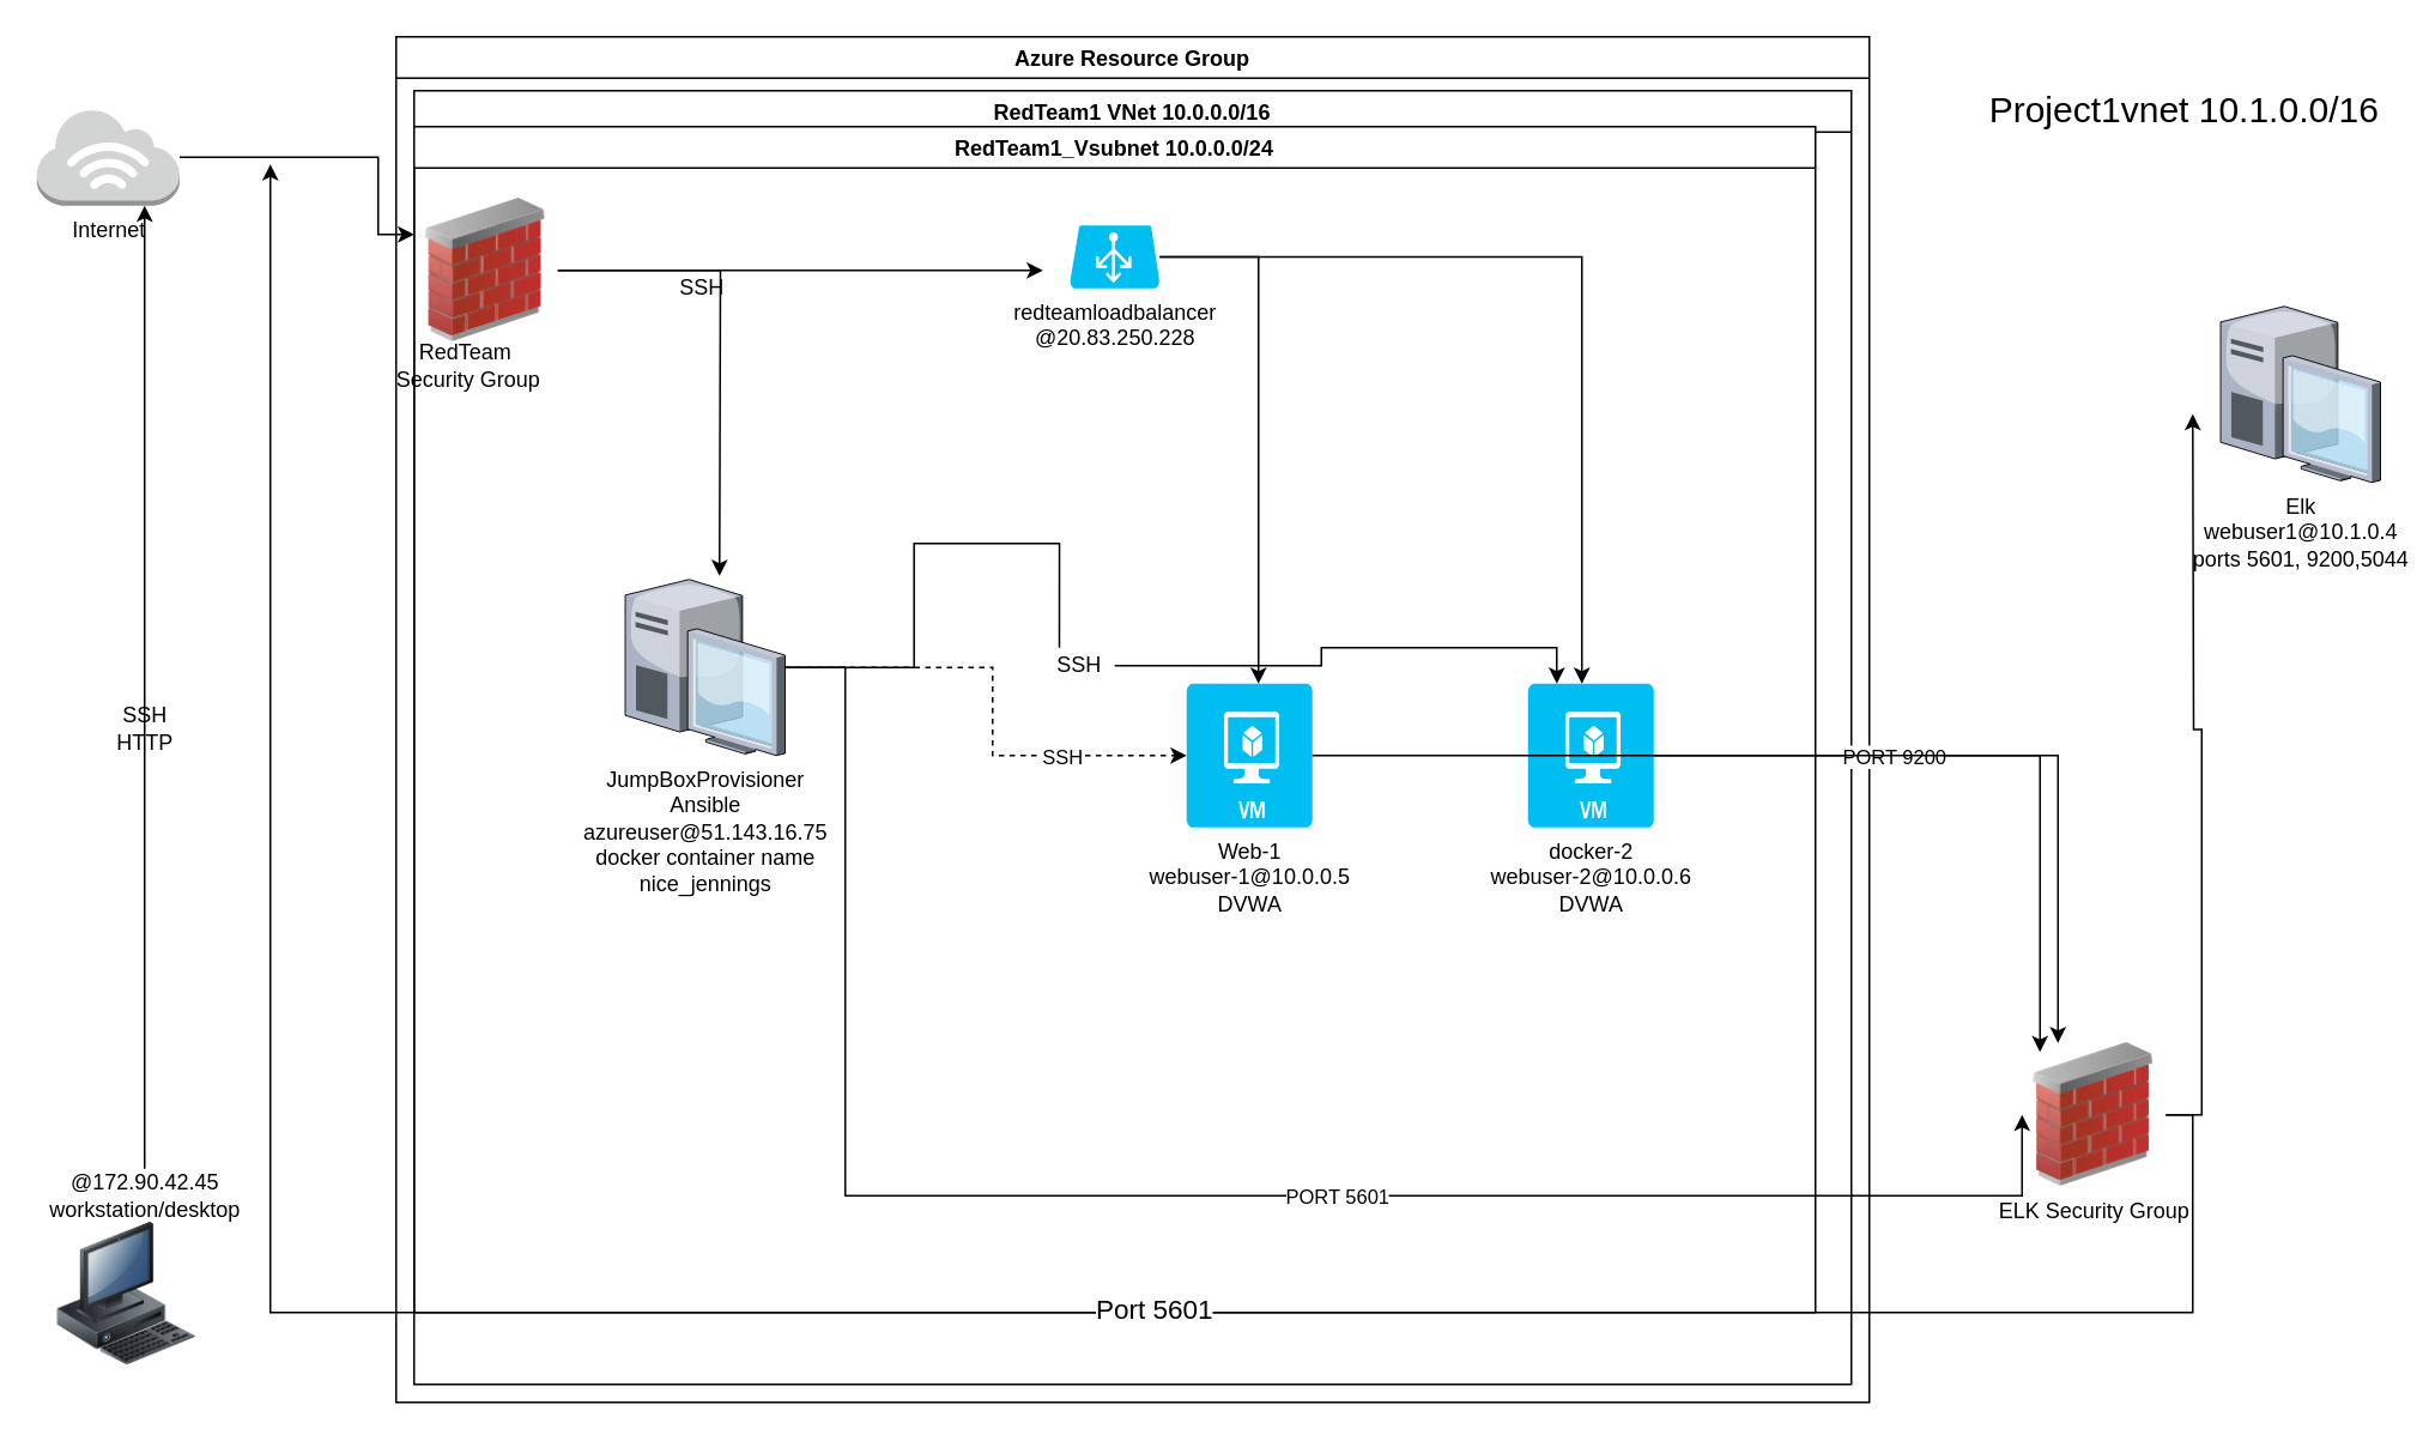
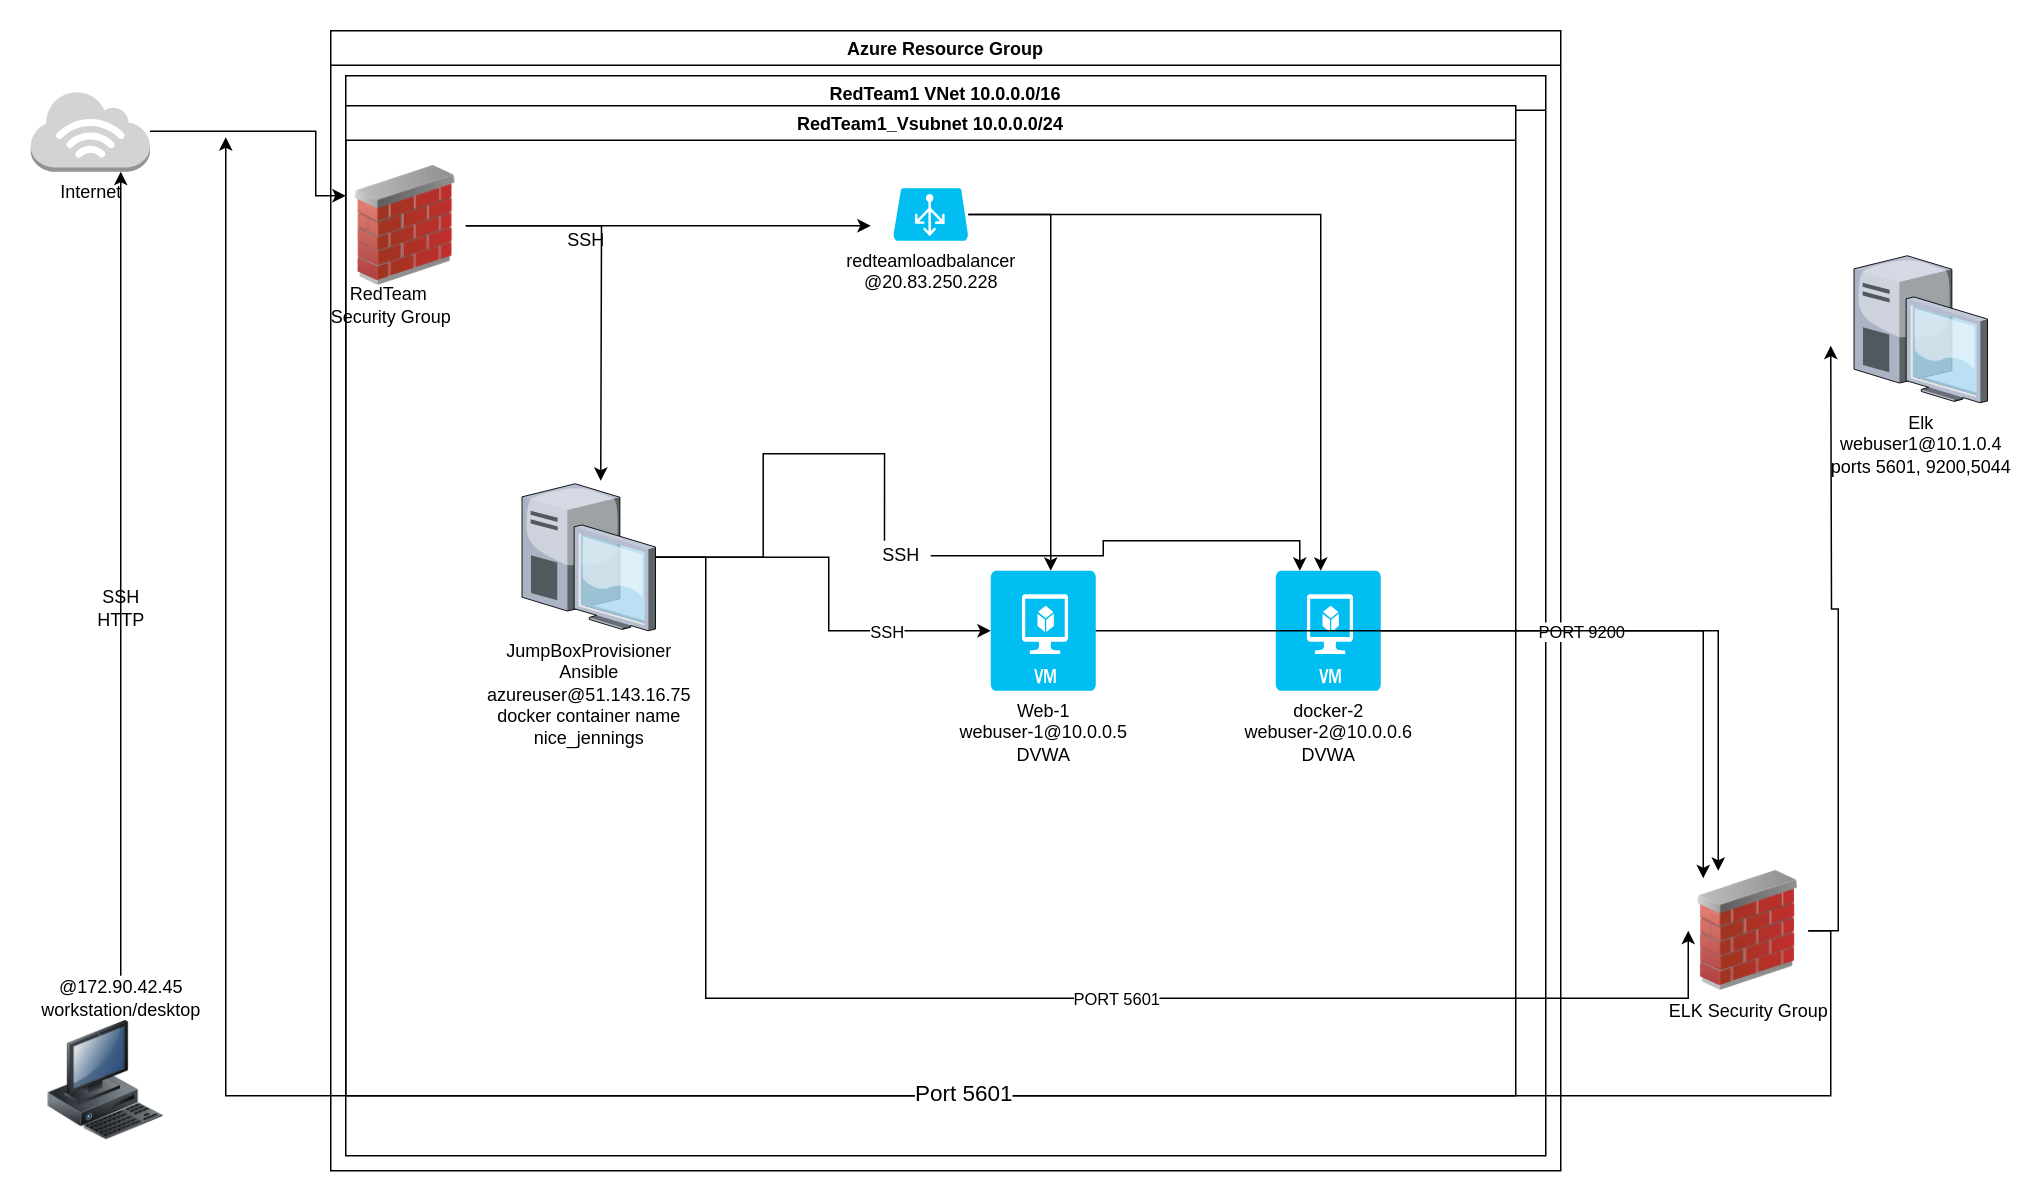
- <mxCell id="28" value="&lt;font style=&quot;font-size: 20px&quot;&gt;Project1vnet 10.1.0.0/16&lt;/font&gt;" style="text;html=1;align=center;verticalAlign=middle;resizable=0;points=[];autosize=1;strokeColor=none;" vertex="1" parent="1"><mxGeometry x="1100" y="50" width="230" height="20" as="geometry" /></mxCell>
- <mxCell id="9" style="edgeStyle=orthogonalEdgeStyle;rounded=0;orthogonalLoop=1;jettySize=auto;html=1;dashed=1;" edge="1" parent="8" source="12" target="17"><mxGeometry relative="1" as="geometry"><Array as="points"><mxPoint x="322" y="321" /><mxPoint x="322" y="370" /></Array></mxGeometry></mxCell>
+ <mxCell id="9" style="edgeStyle=orthogonalEdgeStyle;rounded=0;orthogonalLoop=1;jettySize=auto;html=1;" edge="1" parent="8" source="12" target="17"><mxGeometry relative="1" as="geometry"><Array as="points"><mxPoint x="322" y="321" /><mxPoint x="322" y="370" /></Array></mxGeometry></mxCell>
